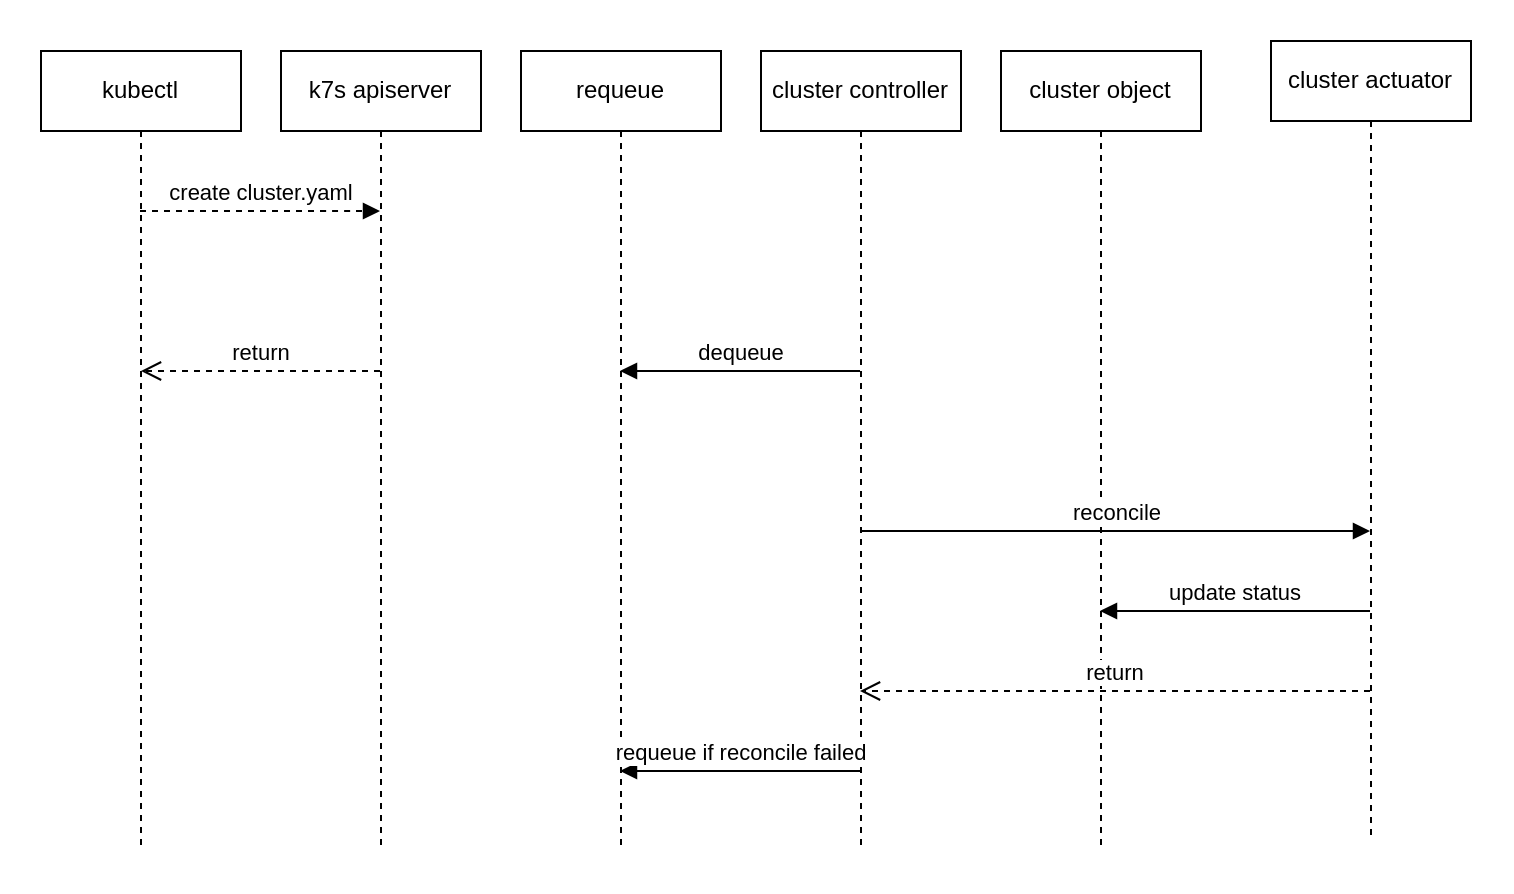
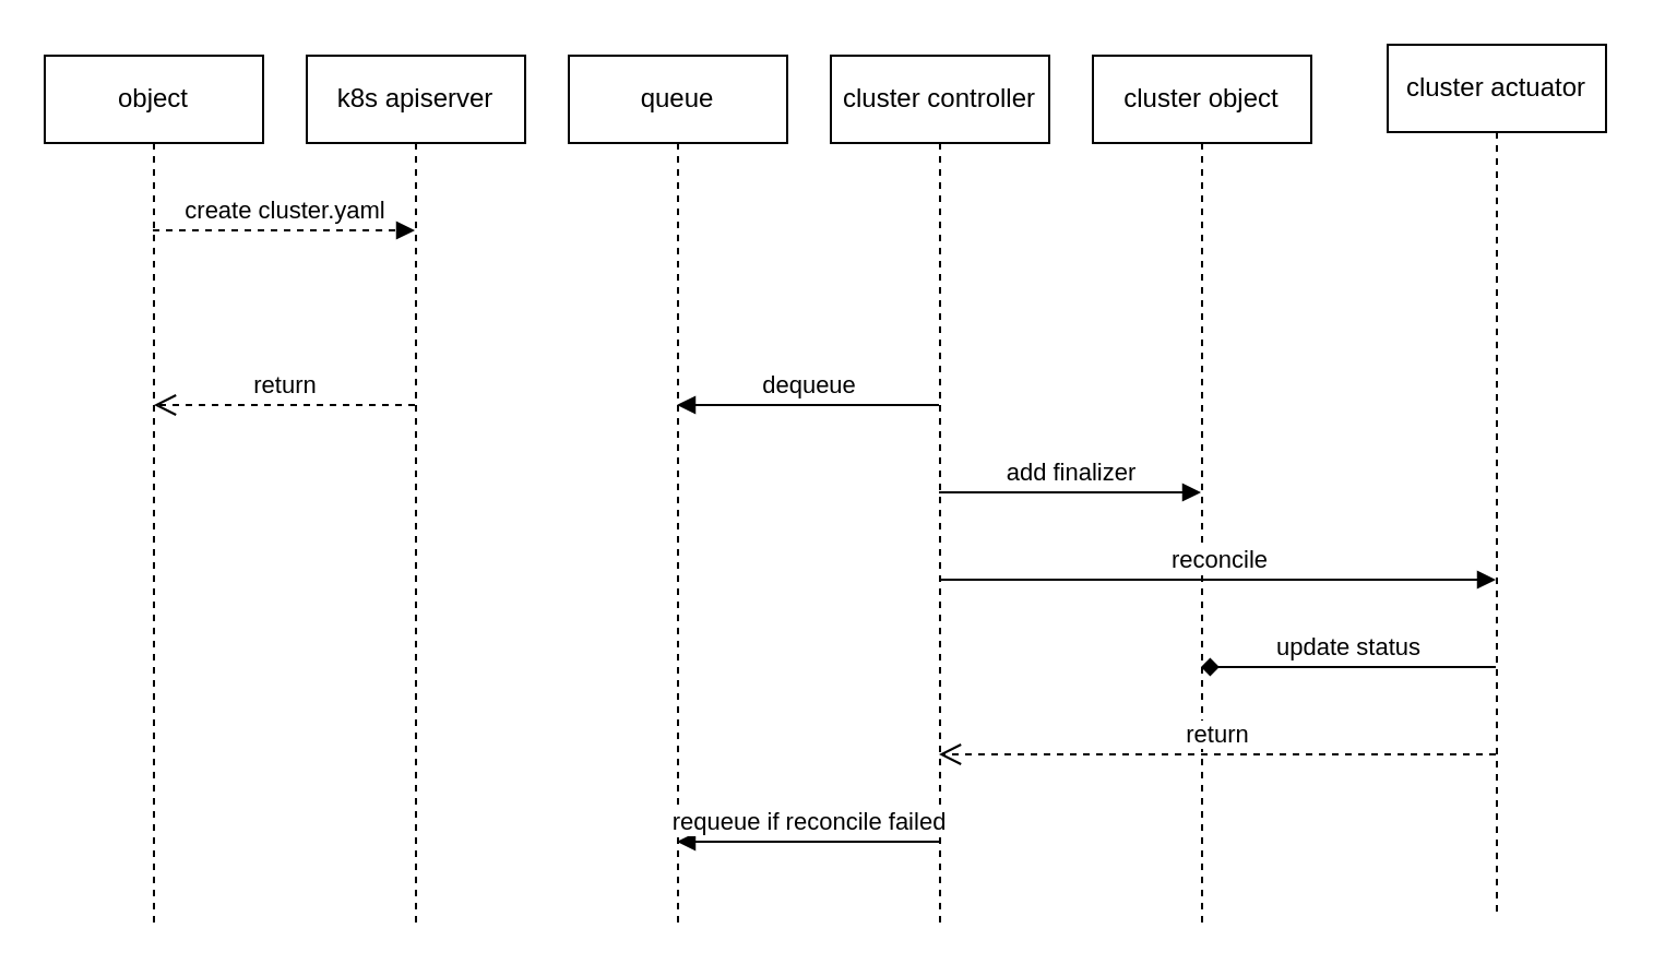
- <mxCell id="2" value="kubectl" style="shape=umlLifeline;perimeter=lifelinePerimeter;whiteSpace=wrap;html=1;container=1;collapsible=0;recursiveResize=0;outlineConnect=0;" parent="1" vertex="1"><mxGeometry x="20" y="25" width="100" height="400" as="geometry" /></mxCell>
+ <mxCell id="2" value="object" style="shape=umlLifeline;perimeter=lifelinePerimeter;whiteSpace=wrap;html=1;container=1;collapsible=0;recursiveResize=0;outlineConnect=0;" parent="1" vertex="1"><mxGeometry x="20" y="25" width="100" height="400" as="geometry" /></mxCell>
- <mxCell id="3" value="k7s apiserver" style="shape=umlLifeline;perimeter=lifelinePerimeter;whiteSpace=wrap;html=1;container=1;collapsible=0;recursiveResize=0;outlineConnect=0;" parent="1" vertex="1"><mxGeometry x="140" y="25" width="100" height="400" as="geometry" /></mxCell>
+ <mxCell id="3" value="k8s apiserver" style="shape=umlLifeline;perimeter=lifelinePerimeter;whiteSpace=wrap;html=1;container=1;collapsible=0;recursiveResize=0;outlineConnect=0;" parent="1" vertex="1"><mxGeometry x="140" y="25" width="100" height="400" as="geometry" /></mxCell>
- <mxCell id="8" value="requeue" style="shape=umlLifeline;perimeter=lifelinePerimeter;whiteSpace=wrap;html=1;container=1;collapsible=0;recursiveResize=0;outlineConnect=0;" parent="1" vertex="1"><mxGeometry x="260" y="25" width="100" height="400" as="geometry" /></mxCell>
+ <mxCell id="8" value="queue" style="shape=umlLifeline;perimeter=lifelinePerimeter;whiteSpace=wrap;html=1;container=1;collapsible=0;recursiveResize=0;outlineConnect=0;" parent="1" vertex="1"><mxGeometry x="260" y="25" width="100" height="400" as="geometry" /></mxCell>
+ <mxCell id="10" value="add finalizer" style="html=1;verticalAlign=bottom;endArrow=block;" parent="1" source="4" target="5" edge="1"><mxGeometry width="80" relative="1" as="geometry"><mxPoint x="490" y="225" as="sourcePoint" /><mxPoint x="530" y="225" as="targetPoint" /></mxGeometry></mxCell>
- <mxCell id="12" value="update status" style="html=1;verticalAlign=bottom;endArrow=block;" parent="1" source="6" target="5" edge="1"><mxGeometry width="80" relative="1" as="geometry"><mxPoint x="610" y="365" as="sourcePoint" /><mxPoint x="750" y="365" as="targetPoint" /><Array as="points"><mxPoint x="670" y="305" /></Array></mxGeometry></mxCell>
+ <mxCell id="12" value="update status" style="html=1;verticalAlign=bottom;endArrow=diamond;" parent="1" source="6" target="5" edge="1"><mxGeometry width="80" relative="1" as="geometry"><mxPoint x="610" y="365" as="sourcePoint" /><mxPoint x="750" y="365" as="targetPoint" /><Array as="points"><mxPoint x="670" y="305" /></Array></mxGeometry></mxCell>
